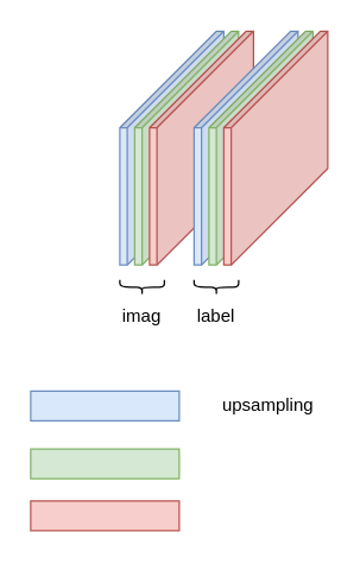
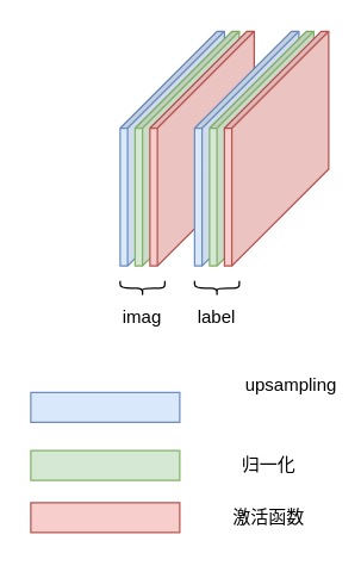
- <mxCell id="6" value="upsampling" style="text;html=1;strokeColor=none;fillColor=none;align=center;verticalAlign=middle;whiteSpace=wrap;rounded=0;" vertex="1" parent="1"><mxGeometry x="150" y="258" width="60" height="30" as="geometry" /></mxCell>
+ <mxCell id="6" value="upsampling" style="text;html=1;strokeColor=none;fillColor=none;align=center;verticalAlign=middle;whiteSpace=wrap;rounded=0;" vertex="1" parent="1"><mxGeometry x="165" y="243" width="60" height="30" as="geometry" /></mxCell>
+ <mxCell id="8" value="归一化" style="text;html=1;strokeColor=none;fillColor=none;align=center;verticalAlign=middle;whiteSpace=wrap;rounded=0;" vertex="1" parent="1"><mxGeometry x="150" y="297" width="60" height="30" as="geometry" /></mxCell>
+ <mxCell id="10" value="激活函数" style="text;html=1;strokeColor=none;fillColor=none;align=center;verticalAlign=middle;whiteSpace=wrap;rounded=0;" vertex="1" parent="1"><mxGeometry x="150" y="332" width="60" height="30" as="geometry" /></mxCell>
